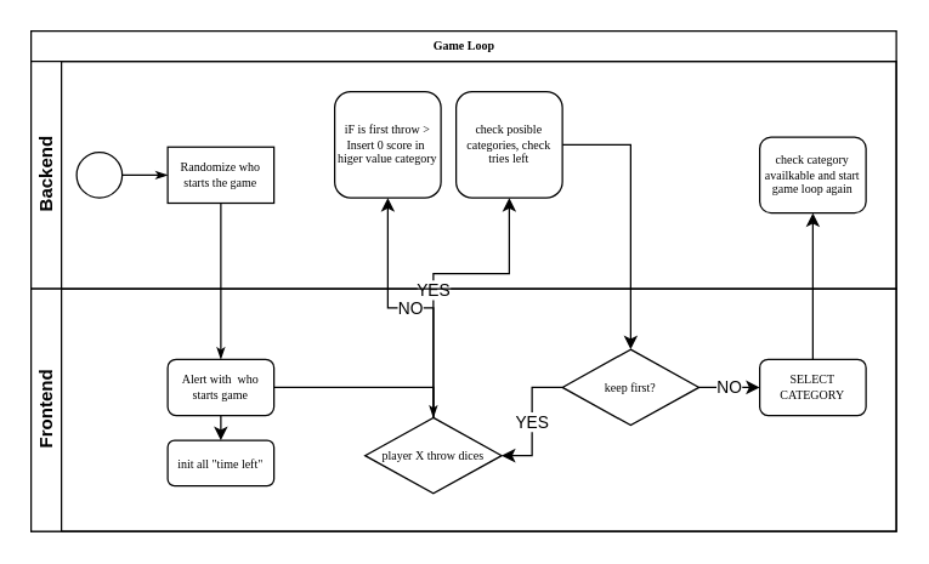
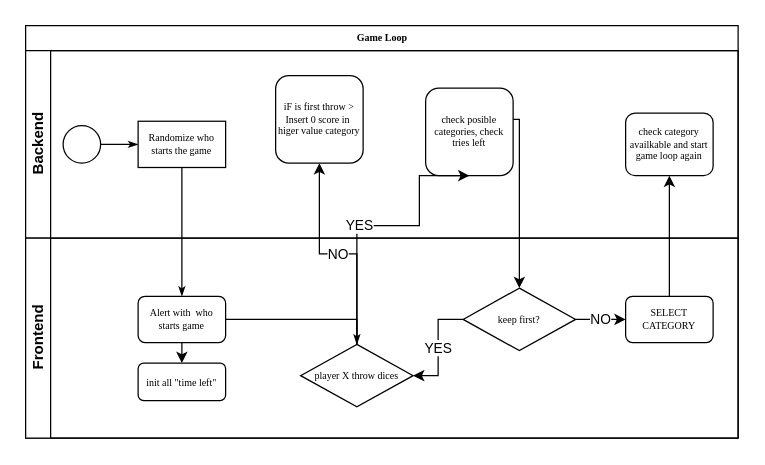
- <mxCell id="8" value="check posible categories, check tries left" style="rounded=1;whiteSpace=wrap;html=1;shadow=0;labelBackgroundColor=none;strokeWidth=1;fontFamily=Verdana;fontSize=8;align=center;" vertex="1" parent="3"><mxGeometry x="280" y="20" width="70" height="70" as="geometry" /></mxCell>
+ <mxCell id="8" value="check posible categories, check tries left" style="rounded=1;whiteSpace=wrap;html=1;shadow=0;labelBackgroundColor=none;strokeWidth=1;fontFamily=Verdana;fontSize=8;align=center;" vertex="1" parent="3"><mxGeometry x="320" y="30" width="70" height="70" as="geometry" /></mxCell>
